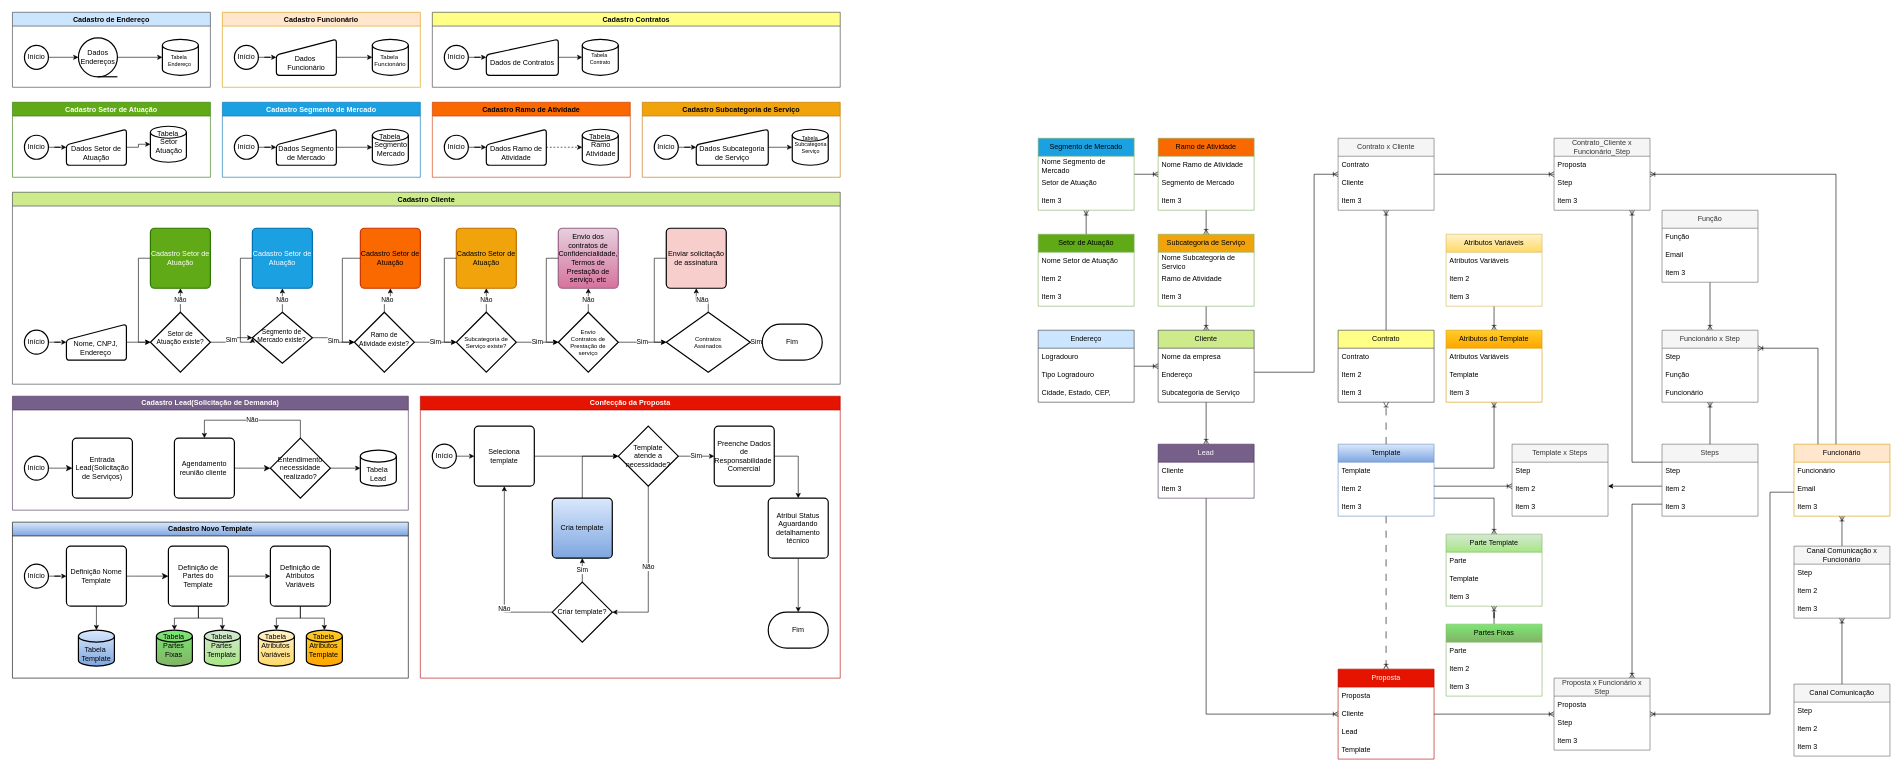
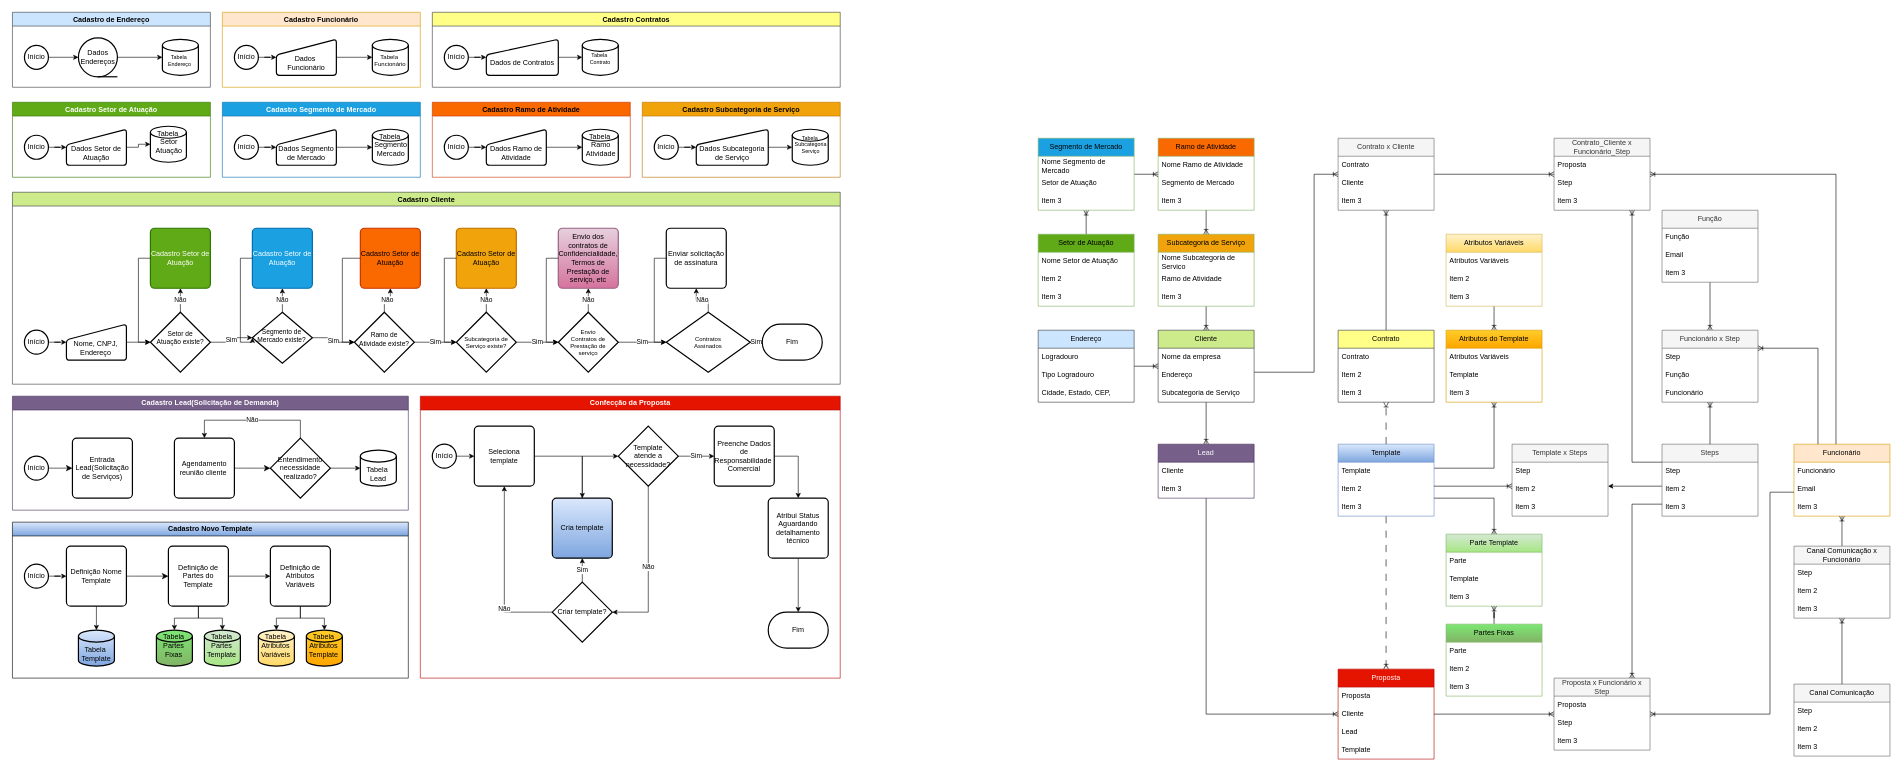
- <mxCell id="143" style="edgeStyle=orthogonalEdgeStyle;rounded=0;orthogonalLoop=1;jettySize=auto;html=1;dashed=1;" parent="138" source="141" target="142" edge="1"><mxGeometry relative="1" as="geometry" /></mxCell>
+ <mxCell id="143" style="edgeStyle=orthogonalEdgeStyle;rounded=0;orthogonalLoop=1;jettySize=auto;html=1;" parent="138" source="141" target="142" edge="1"><mxGeometry relative="1" as="geometry" /></mxCell>
- <mxCell id="34" value="Enviar solicitação de assinatura" style="rounded=1;whiteSpace=wrap;html=1;absoluteArcSize=1;arcSize=14;strokeWidth=2;fillColor=#f8cecc;" parent="2" vertex="1"><mxGeometry x="1090" y="60" width="100" height="100" as="geometry" /></mxCell>
+ <mxCell id="34" value="Enviar solicitação de assinatura" style="rounded=1;whiteSpace=wrap;html=1;absoluteArcSize=1;arcSize=14;strokeWidth=2;" parent="2" vertex="1"><mxGeometry x="1090" y="60" width="100" height="100" as="geometry" /></mxCell>
- <mxCell id="194" value="" style="edgeStyle=orthogonalEdgeStyle;rounded=0;orthogonalLoop=1;jettySize=auto;html=1;" parent="191" source="195" target="197" edge="1"><mxGeometry relative="1" as="geometry" /></mxCell>
+ <mxCell id="194" value="" style="edgeStyle=orthogonalEdgeStyle;rounded=0;orthogonalLoop=1;jettySize=auto;html=1;" parent="191" source="195" target="198" edge="1"><mxGeometry relative="1" as="geometry" /></mxCell>
